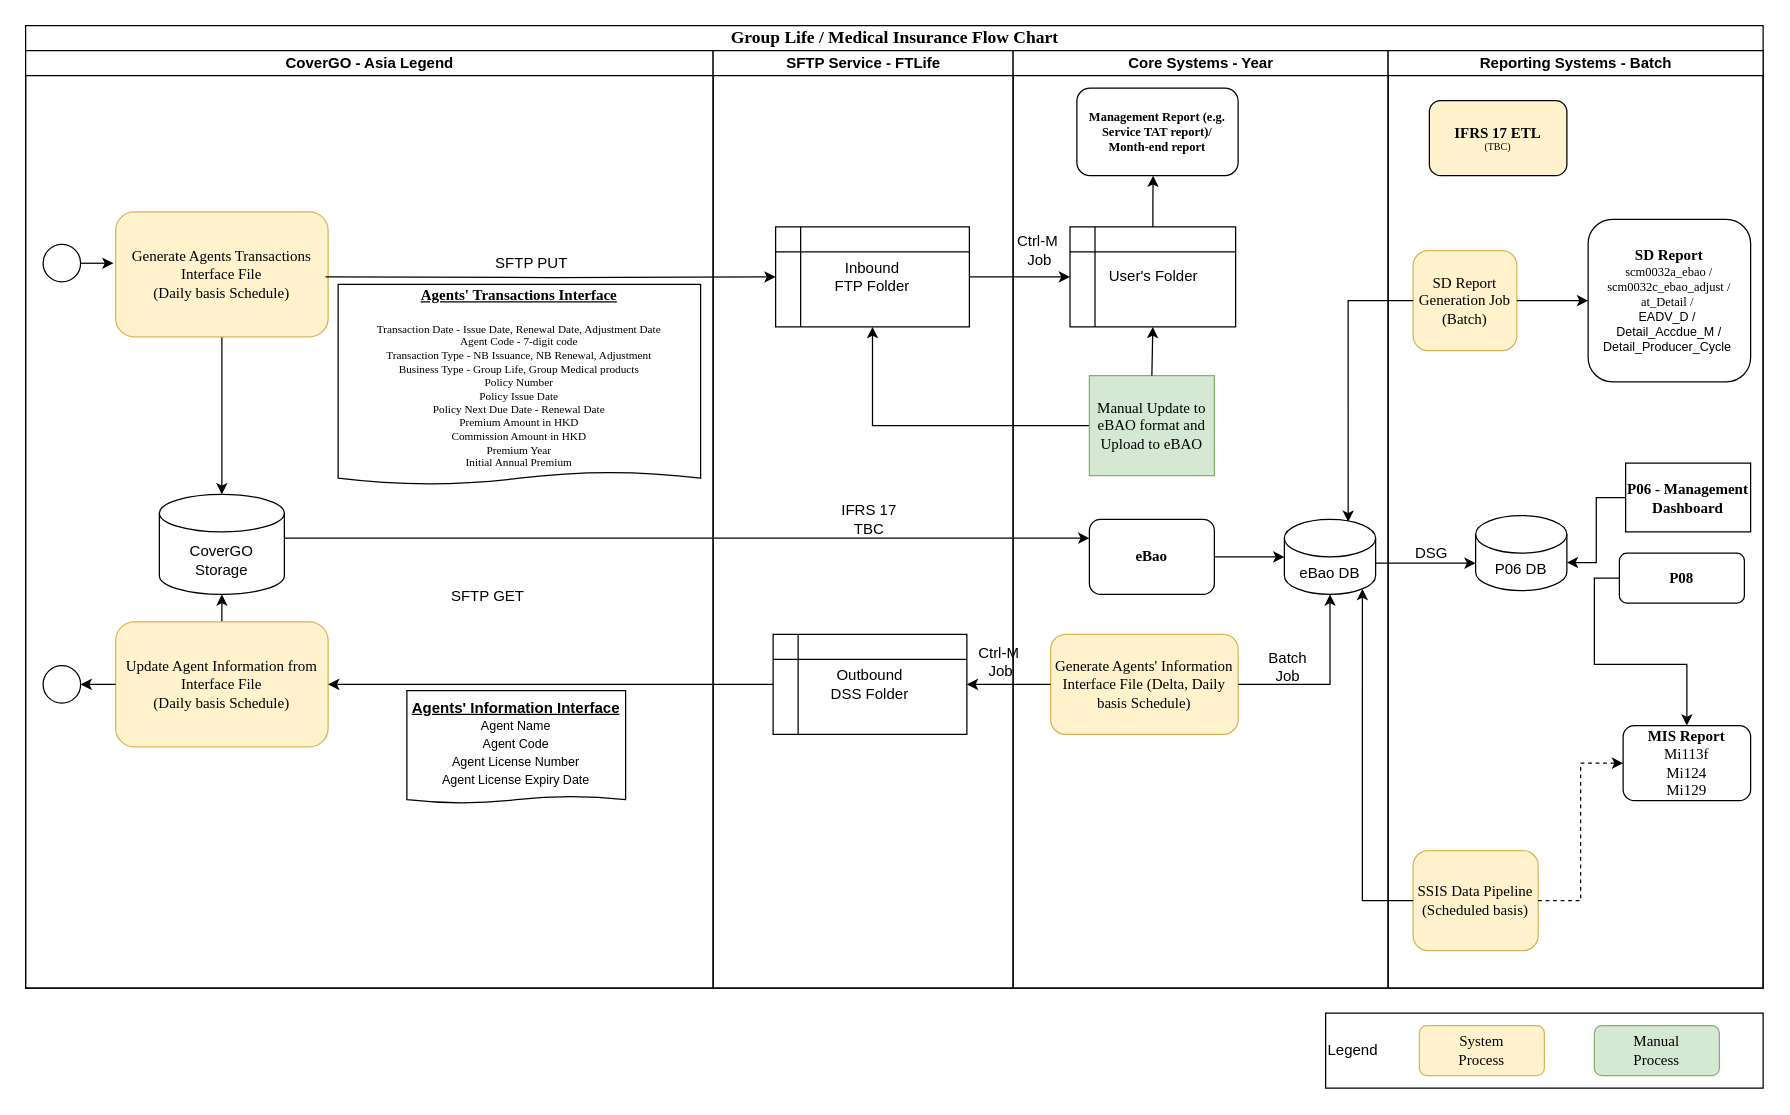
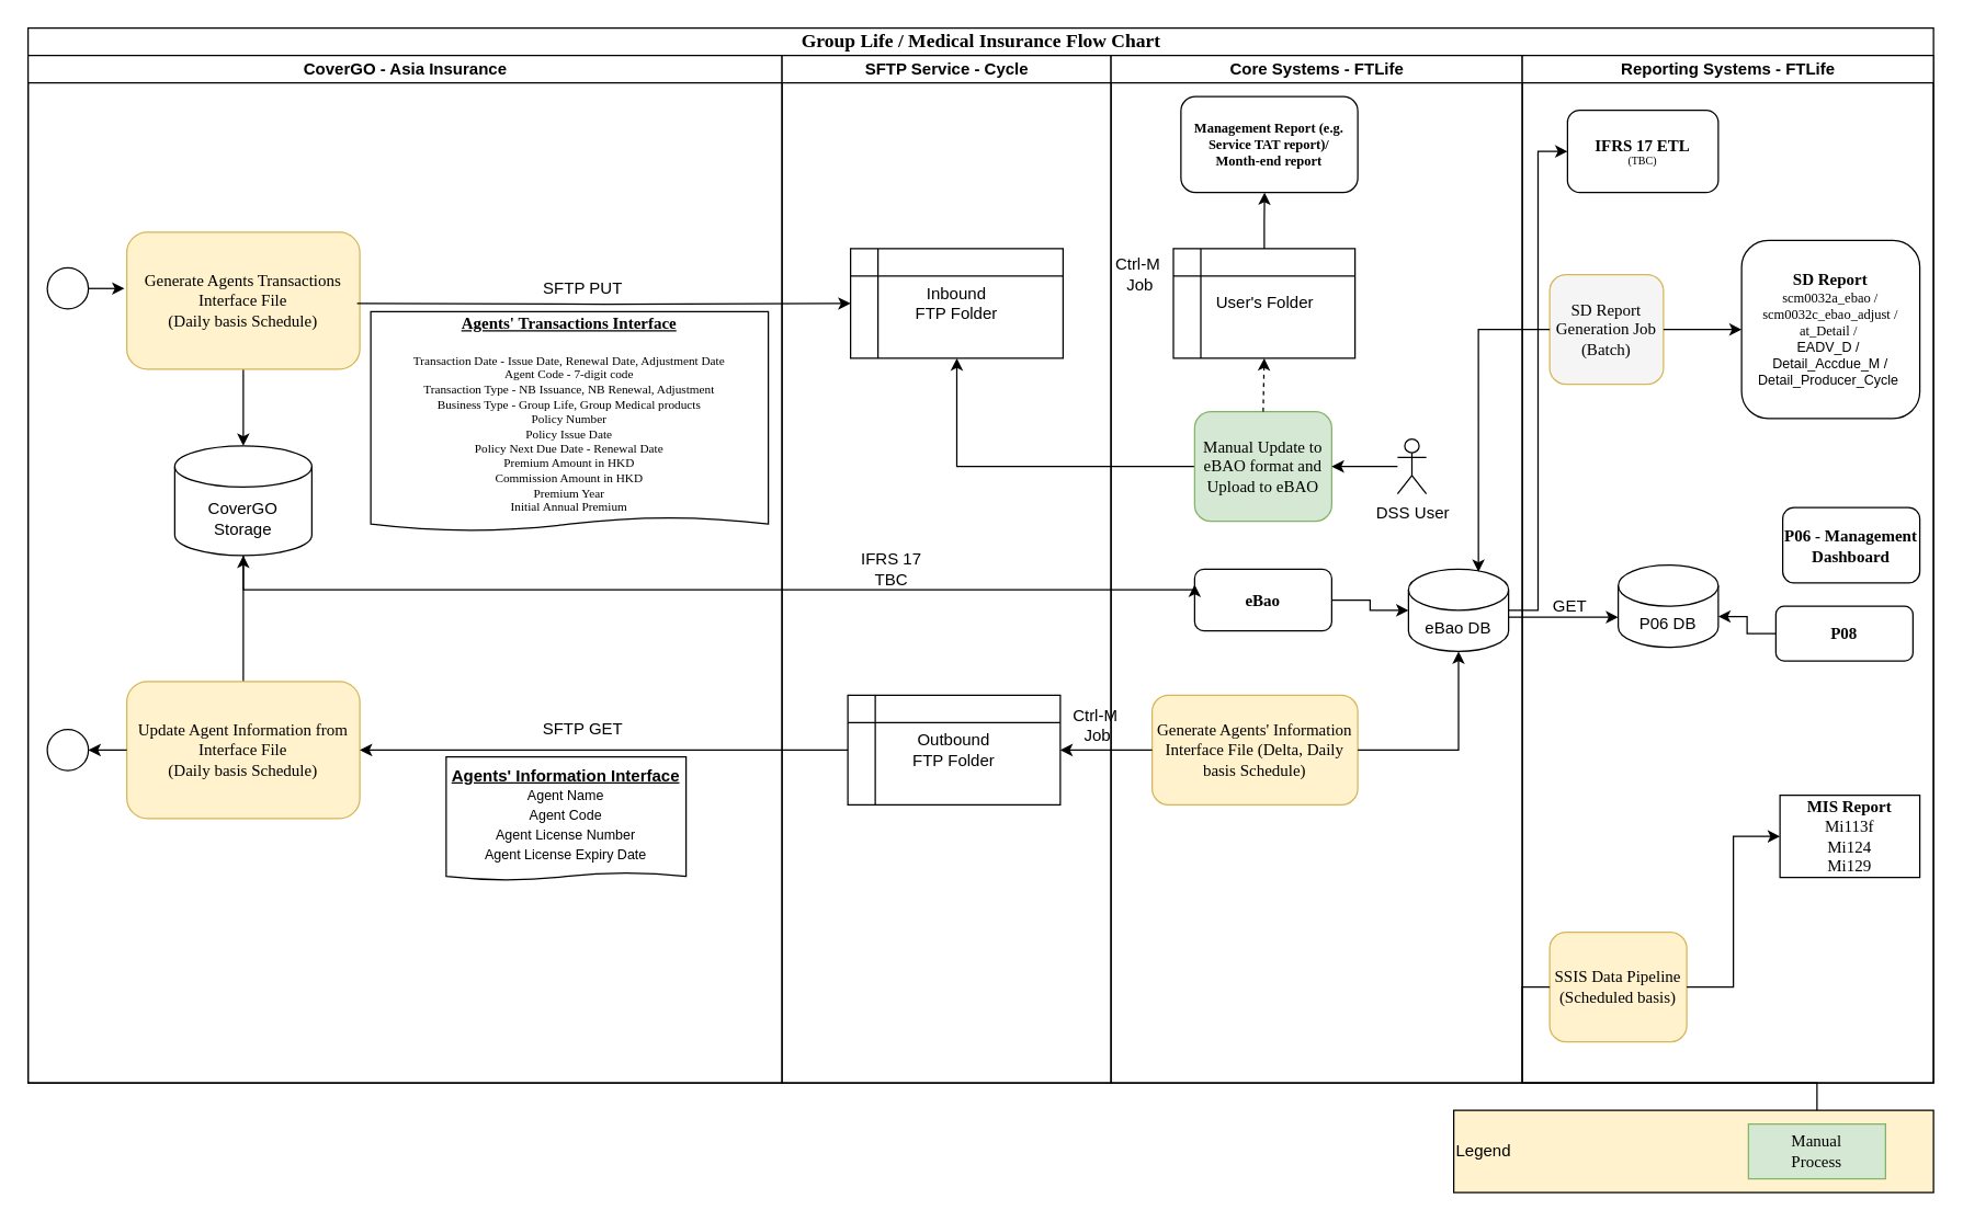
- <mxCell id="3" value="CoverGO - Asia Legend" style="swimlane;html=1;startSize=20;" parent="2" vertex="1"><mxGeometry y="20" width="550" height="750" as="geometry" /></mxCell>
+ <mxCell id="3" value="CoverGO - Asia Insurance" style="swimlane;html=1;startSize=20;" parent="2" vertex="1"><mxGeometry y="20" width="550" height="750" as="geometry" /></mxCell>
- <mxCell id="17" value="SFTP Service - FTLife" style="swimlane;html=1;startSize=20;" parent="2" vertex="1"><mxGeometry x="550" y="20" width="240" height="750" as="geometry" /></mxCell>
+ <mxCell id="17" value="SFTP Service - Cycle" style="swimlane;html=1;startSize=20;" parent="2" vertex="1"><mxGeometry x="550" y="20" width="240" height="750" as="geometry" /></mxCell>
- <mxCell id="21" value="Core Systems - Year" style="swimlane;html=1;startSize=20;" parent="2" vertex="1"><mxGeometry x="790" y="20" width="300" height="750" as="geometry" /></mxCell>
+ <mxCell id="21" value="Core Systems - FTLife" style="swimlane;html=1;startSize=20;" parent="2" vertex="1"><mxGeometry x="790" y="20" width="300" height="750" as="geometry" /></mxCell>
- <mxCell id="40" value="Reporting Systems - Batch" style="swimlane;html=1;startSize=20;" parent="2" vertex="1"><mxGeometry x="1090" y="20" width="300" height="750" as="geometry" /></mxCell>
+ <mxCell id="40" value="Reporting Systems - FTLife" style="swimlane;html=1;startSize=20;" parent="2" vertex="1"><mxGeometry x="1090" y="20" width="300" height="750" as="geometry" /></mxCell>
- <mxCell id="53" value="&lt;font style=&quot;&quot;&gt;&lt;span style=&quot;font-size: 12px;&quot;&gt;&lt;b&gt;IFRS 17 ETL&lt;br&gt;&lt;/b&gt;&lt;/span&gt;(TBC)&lt;br&gt;&lt;/font&gt;" style="rounded=1;whiteSpace=wrap;html=1;shadow=0;labelBackgroundColor=none;strokeWidth=1;fontFamily=Verdana;fontSize=8;align=center;fillColor=#fff2cc;" vertex="1" parent="40"><mxGeometry x="33" y="40" width="110" height="60" as="geometry" /></mxCell>
+ <mxCell id="53" value="&lt;font style=&quot;&quot;&gt;&lt;span style=&quot;font-size: 12px;&quot;&gt;&lt;b&gt;IFRS 17 ETL&lt;br&gt;&lt;/b&gt;&lt;/span&gt;(TBC)&lt;br&gt;&lt;/font&gt;" style="rounded=1;whiteSpace=wrap;html=1;shadow=0;labelBackgroundColor=none;strokeWidth=1;fontFamily=Verdana;fontSize=8;align=center;" vertex="1" parent="40"><mxGeometry x="33" y="40" width="110" height="60" as="geometry" /></mxCell>
- <mxCell id="39" style="edgeStyle=orthogonalEdgeStyle;rounded=0;orthogonalLoop=1;jettySize=auto;html=1;entryX=0;entryY=0.5;entryDx=0;entryDy=0;exitX=1;exitY=0.5;exitDx=0;exitDy=0;" parent="2" source="18" target="28" edge="1"><mxGeometry relative="1" as="geometry"><mxPoint x="60" y="660" as="targetPoint" /><mxPoint x="585" y="685" as="sourcePoint" /></mxGeometry></mxCell>
- <mxCell id="49" value="&lt;font style=&quot;font-size: 12px;&quot;&gt;SD Report Generation Job&lt;br&gt;(Batch)&lt;br&gt;&lt;/font&gt;" style="rounded=1;whiteSpace=wrap;html=1;shadow=0;labelBackgroundColor=none;strokeWidth=1;fontFamily=Verdana;fontSize=8;align=center;fillColor=#fff2cc;strokeColor=#d6b656;" parent="40" vertex="1"><mxGeometry x="20" y="160" width="83" height="80" as="geometry" /></mxCell>
+ <mxCell id="49" value="&lt;font style=&quot;font-size: 12px;&quot;&gt;SD Report Generation Job&lt;br&gt;(Batch)&lt;br&gt;&lt;/font&gt;" style="rounded=1;whiteSpace=wrap;html=1;shadow=0;labelBackgroundColor=none;strokeWidth=1;fontFamily=Verdana;fontSize=8;align=center;fillColor=#f5f5f5;strokeColor=#d6b656;" parent="40" vertex="1"><mxGeometry x="20" y="160" width="83" height="80" as="geometry" /></mxCell>
+ <mxCell id="57" style="edgeStyle=orthogonalEdgeStyle;rounded=0;orthogonalLoop=1;jettySize=auto;html=1;entryX=0;entryY=0.5;entryDx=0;entryDy=0;" edge="1" parent="2" source="32" target="53"><mxGeometry relative="1" as="geometry" /></mxCell>
- <mxCell id="30" style="edgeStyle=orthogonalEdgeStyle;rounded=0;orthogonalLoop=1;jettySize=auto;html=1;entryX=0.5;entryY=1;entryDx=0;entryDy=0;exitX=0.5;exitY=0;exitDx=0;exitDy=0;" parent="21" source="23" target="28" edge="1"><mxGeometry relative="1" as="geometry"><mxPoint x="-207" y="650" as="sourcePoint" /><mxPoint x="-563" y="650" as="targetPoint" /></mxGeometry></mxCell>
+ <mxCell id="30" style="edgeStyle=orthogonalEdgeStyle;rounded=0;orthogonalLoop=1;jettySize=auto;html=1;entryX=0.5;entryY=1;entryDx=0;entryDy=0;exitX=0.5;exitY=0;exitDx=0;exitDy=0;dashed=1;" parent="21" source="23" target="28" edge="1"><mxGeometry relative="1" as="geometry"><mxPoint x="-207" y="650" as="sourcePoint" /><mxPoint x="-563" y="650" as="targetPoint" /></mxGeometry></mxCell>
- <mxCell id="23" value="&lt;span style=&quot;font-size: 12px;&quot;&gt;Manual Update to eBAO format and Upload to eBAO&lt;/span&gt;" style="whiteSpace=wrap;html=1;shadow=0;labelBackgroundColor=none;strokeWidth=1;fontFamily=Verdana;fontSize=8;align=center;fillColor=#d5e8d4;strokeColor=#82b366;rounded=0;" parent="21" vertex="1"><mxGeometry x="61" y="260" width="100" height="80" as="geometry" /></mxCell>
+ <mxCell id="23" value="&lt;span style=&quot;font-size: 12px;&quot;&gt;Manual Update to eBAO format and Upload to eBAO&lt;/span&gt;" style="rounded=1;whiteSpace=wrap;html=1;shadow=0;labelBackgroundColor=none;strokeWidth=1;fontFamily=Verdana;fontSize=8;align=center;fillColor=#d5e8d4;strokeColor=#82b366;" parent="21" vertex="1"><mxGeometry x="61" y="260" width="100" height="80" as="geometry" /></mxCell>
+ <mxCell id="31" style="edgeStyle=orthogonalEdgeStyle;rounded=0;orthogonalLoop=1;jettySize=auto;html=1;entryX=1;entryY=0.5;entryDx=0;entryDy=0;" parent="21" source="25" target="23" edge="1"><mxGeometry relative="1" as="geometry"><mxPoint x="-540" y="191" as="sourcePoint" /><mxPoint x="-180" y="191" as="targetPoint" /></mxGeometry></mxCell>
+ <mxCell id="25" value="DSS User" style="shape=umlActor;verticalLabelPosition=bottom;verticalAlign=top;html=1;outlineConnect=0;" parent="21" vertex="1"><mxGeometry x="209" y="280" width="21" height="40" as="geometry" /></mxCell>
- <mxCell id="46" value="&lt;font style=&quot;font-size: 12px;&quot;&gt;&lt;b&gt;P06 - Management Dashboard&lt;/b&gt;&lt;/font&gt;" style="whiteSpace=wrap;html=1;shadow=0;labelBackgroundColor=none;strokeWidth=1;fontFamily=Verdana;fontSize=8;align=center;rounded=0;" parent="40" vertex="1"><mxGeometry x="190" y="330" width="100" height="55" as="geometry" /></mxCell>
+ <mxCell id="46" value="&lt;font style=&quot;font-size: 12px;&quot;&gt;&lt;b&gt;P06 - Management Dashboard&lt;/b&gt;&lt;/font&gt;" style="rounded=1;whiteSpace=wrap;html=1;shadow=0;labelBackgroundColor=none;strokeWidth=1;fontFamily=Verdana;fontSize=8;align=center;" parent="40" vertex="1"><mxGeometry x="190" y="330" width="100" height="55" as="geometry" /></mxCell>
- <mxCell id="47" style="edgeStyle=orthogonalEdgeStyle;rounded=0;orthogonalLoop=1;jettySize=auto;html=1;entryX=1;entryY=0;entryDx=0;entryDy=37.5;exitX=0;exitY=0.5;exitDx=0;exitDy=0;entryPerimeter=0;" parent="40" source="46" target="44" edge="1"><mxGeometry relative="1" as="geometry"><mxPoint x="-129" y="415" as="sourcePoint" /><mxPoint x="-73" y="415" as="targetPoint" /></mxGeometry></mxCell>
- <mxCell id="20" value="IFRS 17 TBC" style="text;html=1;strokeColor=none;fillColor=none;align=center;verticalAlign=middle;whiteSpace=wrap;rounded=0;" vertex="1" parent="17"><mxGeometry x="95" y="360" width="60" height="30" as="geometry" /></mxCell>
+ <mxCell id="20" value="IFRS 17 TBC" style="text;html=1;strokeColor=none;fillColor=none;align=center;verticalAlign=middle;whiteSpace=wrap;rounded=0;" vertex="1" parent="17"><mxGeometry x="50" y="360" width="60" height="30" as="geometry" /></mxCell>
- <mxCell id="16" value="CoverGO&lt;br&gt;Storage" style="shape=cylinder3;whiteSpace=wrap;html=1;boundedLbl=1;backgroundOutline=1;size=15;" parent="3" vertex="1"><mxGeometry x="107" y="355" width="100" height="80" as="geometry" /></mxCell>
+ <mxCell id="16" value="CoverGO&lt;br&gt;Storage" style="shape=cylinder3;whiteSpace=wrap;html=1;boundedLbl=1;backgroundOutline=1;size=15;" parent="3" vertex="1"><mxGeometry x="107" y="285" width="100" height="80" as="geometry" /></mxCell>
- <mxCell id="41" value="DSG" style="text;html=1;strokeColor=none;fillColor=none;align=center;verticalAlign=middle;whiteSpace=wrap;rounded=0;" parent="40" vertex="1"><mxGeometry x="-10" y="387" width="90" height="30" as="geometry" /></mxCell>
+ <mxCell id="41" value="GET" style="text;html=1;strokeColor=none;fillColor=none;align=center;verticalAlign=middle;whiteSpace=wrap;rounded=0;" parent="40" vertex="1"><mxGeometry x="-10" y="387" width="90" height="30" as="geometry" /></mxCell>
- <mxCell id="24" value="&lt;font style=&quot;font-size: 12px;&quot;&gt;&lt;b&gt;eBao&lt;/b&gt;&lt;/font&gt;" style="rounded=1;whiteSpace=wrap;html=1;shadow=0;labelBackgroundColor=none;strokeWidth=1;fontFamily=Verdana;fontSize=8;align=center;" parent="21" vertex="1"><mxGeometry x="61" y="375" width="100" height="60" as="geometry" /></mxCell>
+ <mxCell id="24" value="&lt;font style=&quot;font-size: 12px;&quot;&gt;&lt;b&gt;eBao&lt;/b&gt;&lt;/font&gt;" style="rounded=1;whiteSpace=wrap;html=1;shadow=0;labelBackgroundColor=none;strokeWidth=1;fontFamily=Verdana;fontSize=8;align=center;" parent="21" vertex="1"><mxGeometry x="61" y="375" width="100" height="45" as="geometry" /></mxCell>
- <mxCell id="15" value="SFTP GET" style="text;html=1;strokeColor=none;fillColor=none;align=center;verticalAlign=middle;whiteSpace=wrap;rounded=0;" parent="3" vertex="1"><mxGeometry x="285" y="417" width="170" height="40" as="geometry" /></mxCell>
+ <mxCell id="15" value="SFTP GET" style="text;html=1;strokeColor=none;fillColor=none;align=center;verticalAlign=middle;whiteSpace=wrap;rounded=0;" parent="3" vertex="1"><mxGeometry x="320" y="472" width="170" height="40" as="geometry" /></mxCell>
- <mxCell id="48" style="edgeStyle=orthogonalEdgeStyle;rounded=0;orthogonalLoop=1;jettySize=auto;html=1;exitX=0;exitY=0.5;exitDx=0;exitDy=0;" parent="40" source="45" target="43" edge="1"><mxGeometry relative="1" as="geometry"><mxPoint x="200" y="368" as="sourcePoint" /><mxPoint x="153" y="405" as="targetPoint" /></mxGeometry></mxCell>
+ <mxCell id="48" style="edgeStyle=orthogonalEdgeStyle;rounded=0;orthogonalLoop=1;jettySize=auto;html=1;entryX=1;entryY=0;entryDx=0;entryDy=37.5;exitX=0;exitY=0.5;exitDx=0;exitDy=0;entryPerimeter=0;" parent="40" source="45" target="44" edge="1"><mxGeometry relative="1" as="geometry"><mxPoint x="200" y="368" as="sourcePoint" /><mxPoint x="153" y="405" as="targetPoint" /></mxGeometry></mxCell>
- <mxCell id="35" value="Batch&lt;br&gt;Job" style="text;html=1;strokeColor=none;fillColor=none;align=center;verticalAlign=middle;whiteSpace=wrap;rounded=0;" parent="21" vertex="1"><mxGeometry x="190" y="478" width="60" height="30" as="geometry" /></mxCell>
- <mxCell id="19" value="Outbound &lt;br&gt;DSS Folder" style="shape=internalStorage;whiteSpace=wrap;html=1;backgroundOutline=1;" parent="17" vertex="1"><mxGeometry x="48" y="467" width="155" height="80" as="geometry" /></mxCell>
+ <mxCell id="19" value="Outbound &lt;br&gt;FTP Folder" style="shape=internalStorage;whiteSpace=wrap;html=1;backgroundOutline=1;" parent="17" vertex="1"><mxGeometry x="48" y="467" width="155" height="80" as="geometry" /></mxCell>
- <mxCell id="56" style="edgeStyle=orthogonalEdgeStyle;rounded=0;orthogonalLoop=1;jettySize=auto;html=1;exitX=0;exitY=0.5;exitDx=0;exitDy=0;entryX=0.855;entryY=1;entryDx=0;entryDy=-4.35;entryPerimeter=0;" parent="2" source="51" target="32" edge="1"><mxGeometry relative="1" as="geometry"><mxPoint x="980" y="537" as="sourcePoint" /><mxPoint x="1054" y="465" as="targetPoint" /></mxGeometry></mxCell>
+ <mxCell id="56" style="edgeStyle=orthogonalEdgeStyle;rounded=0;orthogonalLoop=1;jettySize=auto;html=1;exitX=0;exitY=0.5;exitDx=0;exitDy=0;" parent="2" source="51" target="63" edge="1"><mxGeometry relative="1" as="geometry"><mxPoint x="980" y="537" as="sourcePoint" /><mxPoint x="1054" y="465" as="targetPoint" /></mxGeometry></mxCell>
- <mxCell id="43" value="&lt;font style=&quot;font-size: 12px;&quot;&gt;&lt;b&gt;MIS Report&lt;/b&gt;&lt;br&gt;Mi113f&lt;br&gt;Mi124&lt;br&gt;&amp;nbsp;Mi129&amp;nbsp;&lt;br&gt;&lt;/font&gt;" style="rounded=1;whiteSpace=wrap;html=1;shadow=0;labelBackgroundColor=none;strokeWidth=1;fontFamily=Verdana;fontSize=8;align=center;" parent="40" vertex="1"><mxGeometry x="188" y="540" width="102" height="60" as="geometry" /></mxCell>
+ <mxCell id="43" value="&lt;font style=&quot;font-size: 12px;&quot;&gt;&lt;b&gt;MIS Report&lt;/b&gt;&lt;br&gt;Mi113f&lt;br&gt;Mi124&lt;br&gt;&amp;nbsp;Mi129&amp;nbsp;&lt;br&gt;&lt;/font&gt;" style="whiteSpace=wrap;html=1;shadow=0;labelBackgroundColor=none;strokeWidth=1;fontFamily=Verdana;fontSize=8;align=center;rounded=0;" parent="40" vertex="1"><mxGeometry x="188" y="540" width="102" height="60" as="geometry" /></mxCell>
- <mxCell id="52" style="edgeStyle=orthogonalEdgeStyle;rounded=0;orthogonalLoop=1;jettySize=auto;html=1;exitX=1;exitY=0.5;exitDx=0;exitDy=0;entryX=0;entryY=0.5;entryDx=0;entryDy=0;dashed=1;" parent="40" source="51" target="43" edge="1"><mxGeometry relative="1" as="geometry"><mxPoint x="150" y="570" as="sourcePoint" /><mxPoint x="180" y="570" as="targetPoint" /><Array as="points" /></mxGeometry></mxCell>
+ <mxCell id="52" style="edgeStyle=orthogonalEdgeStyle;rounded=0;orthogonalLoop=1;jettySize=auto;html=1;exitX=1;exitY=0.5;exitDx=0;exitDy=0;entryX=0;entryY=0.5;entryDx=0;entryDy=0;" parent="40" source="51" target="43" edge="1"><mxGeometry relative="1" as="geometry"><mxPoint x="150" y="570" as="sourcePoint" /><mxPoint x="180" y="570" as="targetPoint" /><Array as="points" /></mxGeometry></mxCell>
- <mxCell id="61" value="Legend" style="rounded=0;whiteSpace=wrap;html=1;align=left;" parent="1" vertex="1"><mxGeometry x="1060" y="810" width="350" height="60" as="geometry" /></mxCell>
+ <mxCell id="61" value="Legend" style="rounded=0;whiteSpace=wrap;html=1;align=left;fillColor=#fff2cc;" parent="1" vertex="1"><mxGeometry x="1060" y="810" width="350" height="60" as="geometry" /></mxCell>
- <mxCell id="62" value="&lt;font style=&quot;font-size: 12px;&quot;&gt;System &lt;br&gt;Process&lt;br&gt;&lt;/font&gt;" style="rounded=1;whiteSpace=wrap;html=1;shadow=0;labelBackgroundColor=none;strokeWidth=1;fontFamily=Verdana;fontSize=8;align=center;fillColor=#fff2cc;strokeColor=#d6b656;" parent="1" vertex="1"><mxGeometry x="1135" y="820" width="100" height="40" as="geometry" /></mxCell>
- <mxCell id="63" value="&lt;font style=&quot;font-size: 12px;&quot;&gt;Manual&lt;br&gt;Process&lt;br&gt;&lt;/font&gt;" style="rounded=1;whiteSpace=wrap;html=1;shadow=0;labelBackgroundColor=none;strokeWidth=1;fontFamily=Verdana;fontSize=8;align=center;fillColor=#d5e8d4;strokeColor=#82b366;" parent="1" vertex="1"><mxGeometry x="1275" y="820" width="100" height="40" as="geometry" /></mxCell>
+ <mxCell id="63" value="&lt;font style=&quot;font-size: 12px;&quot;&gt;Manual&lt;br&gt;Process&lt;br&gt;&lt;/font&gt;" style="whiteSpace=wrap;html=1;shadow=0;labelBackgroundColor=none;strokeWidth=1;fontFamily=Verdana;fontSize=8;align=center;fillColor=#d5e8d4;strokeColor=#82b366;rounded=0;" parent="1" vertex="1"><mxGeometry x="1275" y="820" width="100" height="40" as="geometry" /></mxCell>
